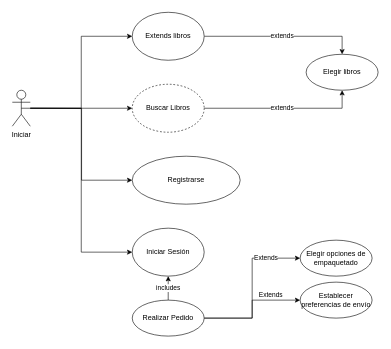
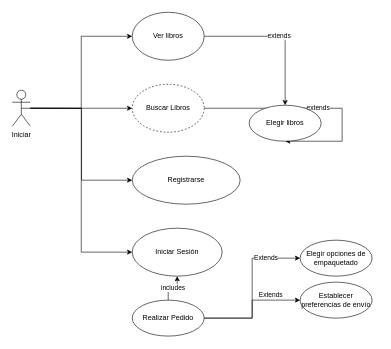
- <mxCell id="8" value="Extends libros" style="ellipse;whiteSpace=wrap;html=1;" parent="1" vertex="1"><mxGeometry x="220" y="20" width="120" height="80" as="geometry" /></mxCell>
+ <mxCell id="8" value="Ver libros" style="ellipse;whiteSpace=wrap;html=1;" parent="1" vertex="1"><mxGeometry x="220" y="20" width="120" height="80" as="geometry" /></mxCell>
- <mxCell id="21" value="Elegir libros" style="ellipse;whiteSpace=wrap;html=1;" vertex="1" parent="1"><mxGeometry x="510" y="90" width="120" height="60" as="geometry" /></mxCell>
+ <mxCell id="21" value="Elegir libros" style="ellipse;whiteSpace=wrap;html=1;" vertex="1" parent="1"><mxGeometry x="415" y="175" width="120" height="60" as="geometry" /></mxCell>
- <mxCell id="12" value="Iniciar Sesión" style="ellipse;whiteSpace=wrap;html=1;" parent="1" vertex="1"><mxGeometry x="220" y="380" width="120" height="80" as="geometry" /></mxCell>
+ <mxCell id="12" value="Iniciar Sesión" style="ellipse;whiteSpace=wrap;html=1;" parent="1" vertex="1"><mxGeometry x="220" y="380" width="150" height="80" as="geometry" /></mxCell>
